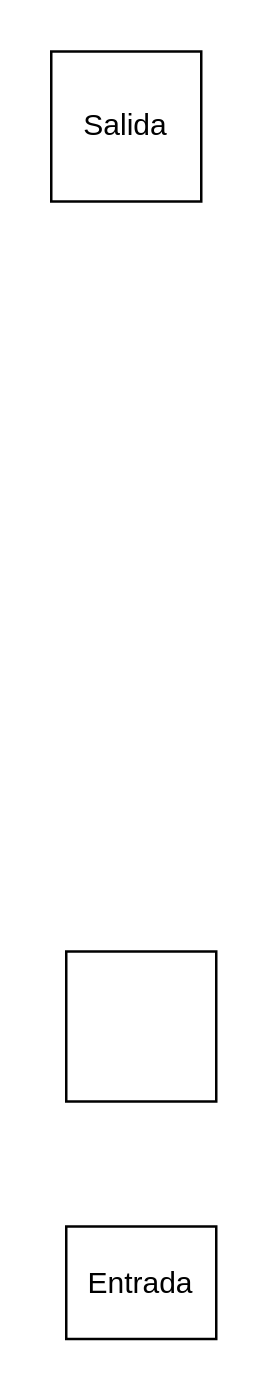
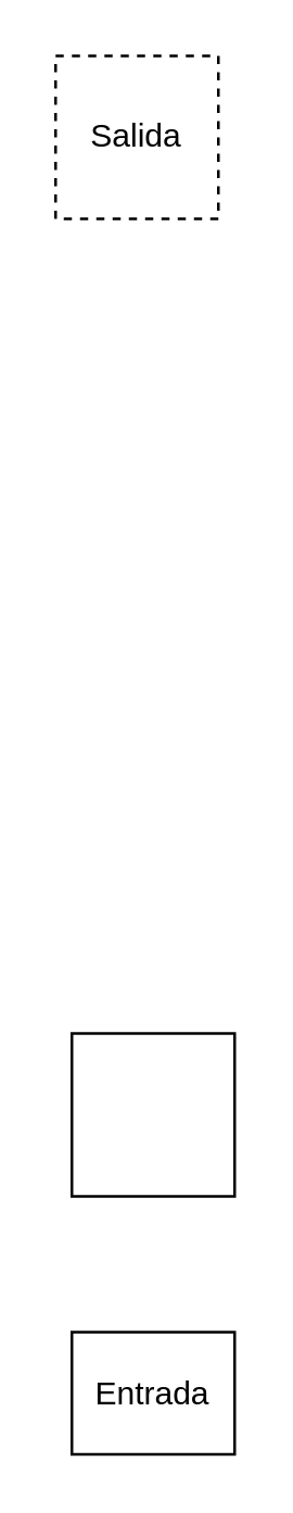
- <mxCell id="3" value="Salida" style="rounded=0;whiteSpace=wrap;html=1;" vertex="1" parent="1"><mxGeometry x="20" y="20" width="60" height="60" as="geometry" /></mxCell>
+ <mxCell id="3" value="Salida" style="rounded=0;whiteSpace=wrap;html=1;dashed=1;" vertex="1" parent="1"><mxGeometry x="20" y="20" width="60" height="60" as="geometry" /></mxCell>
